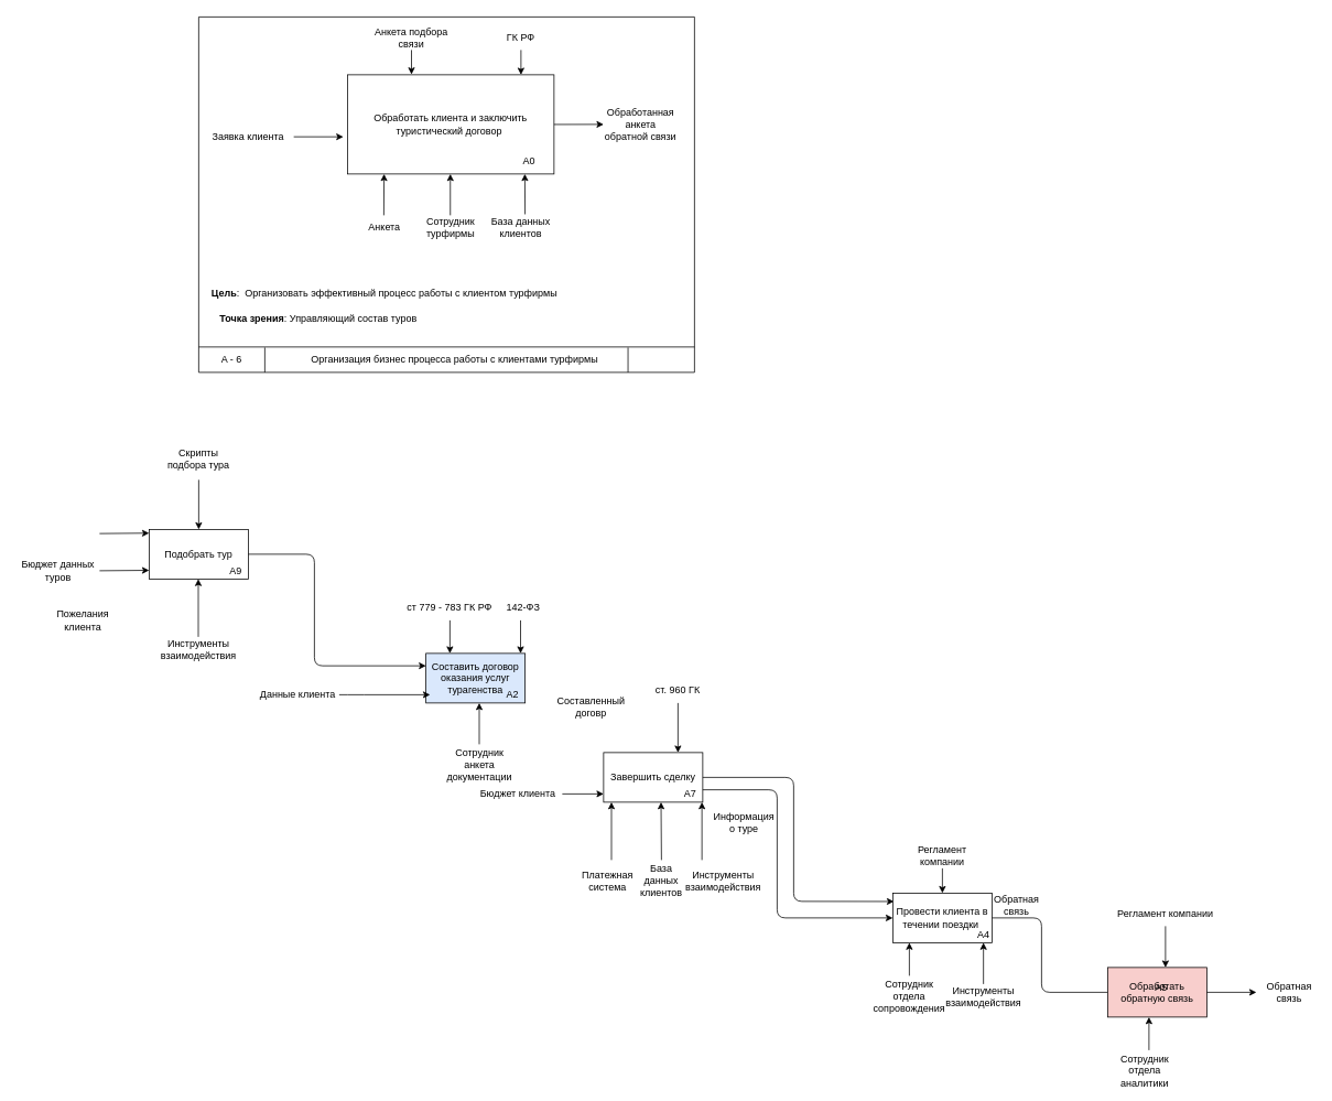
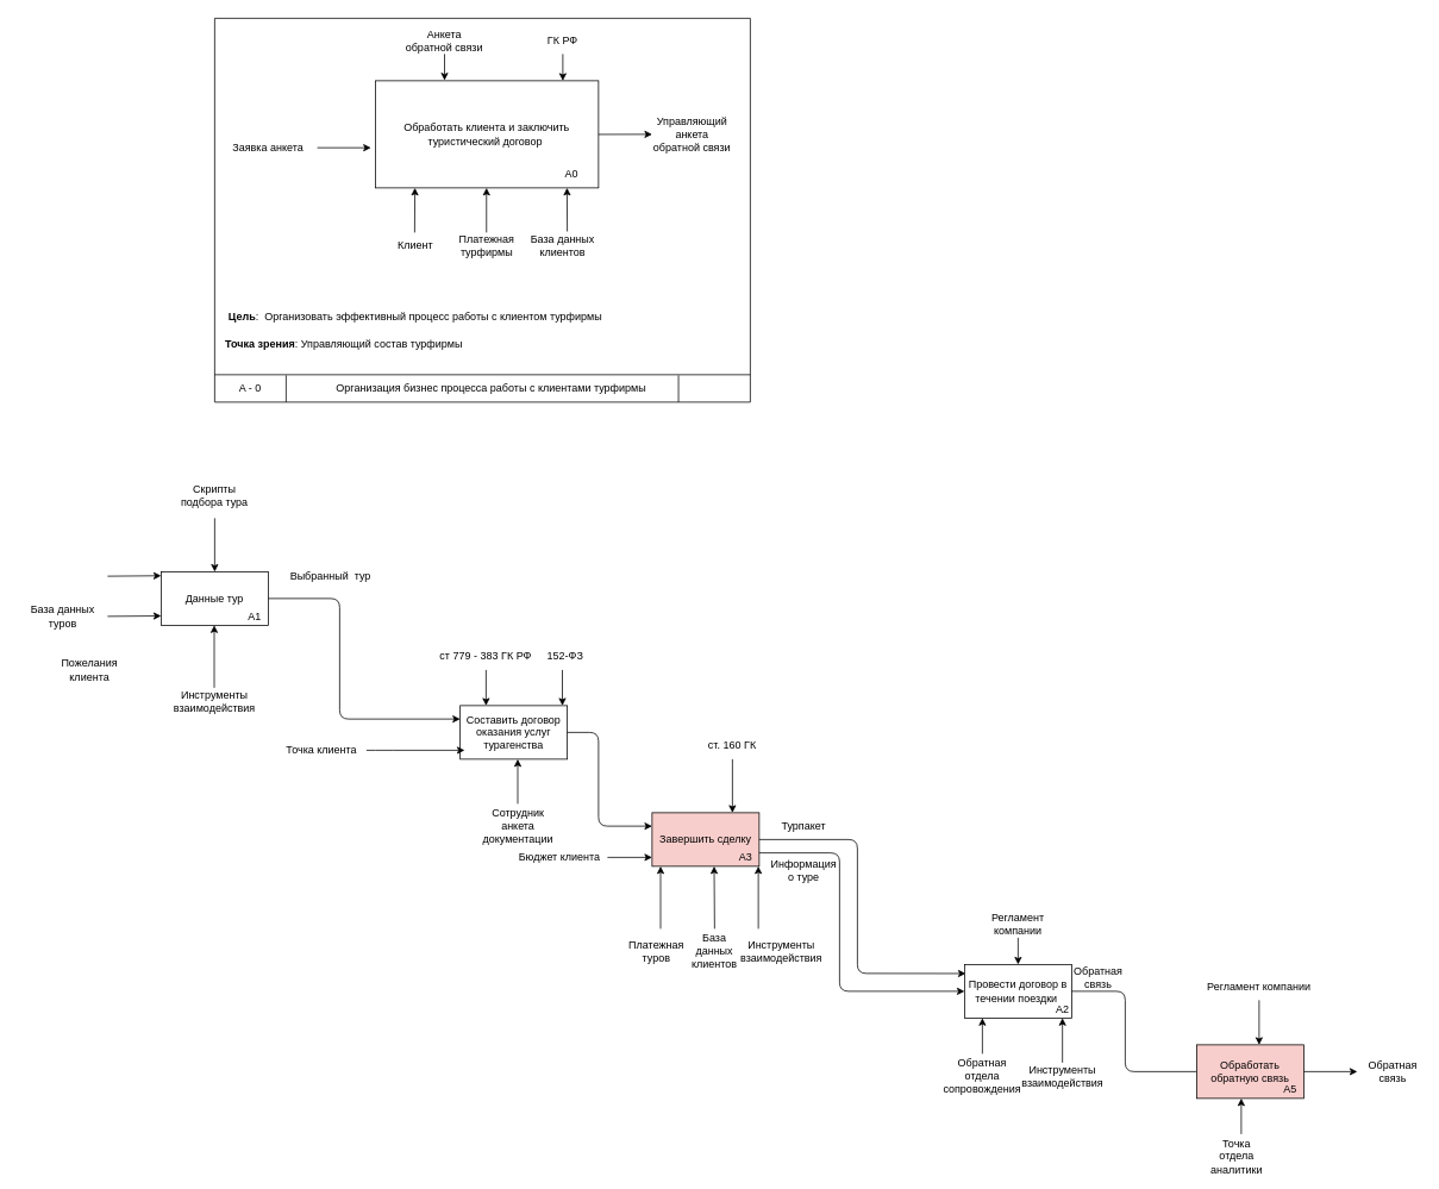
- <mxCell id="27" value="Анкета подбора связи" style="text;html=1;align=center;verticalAlign=middle;whiteSpace=wrap;rounded=0;" parent="1" vertex="1"><mxGeometry x="450" y="30" width="95" height="30" as="geometry" /></mxCell>
+ <mxCell id="27" value="Анкета обратной связи" style="text;html=1;align=center;verticalAlign=middle;whiteSpace=wrap;rounded=0;" parent="1" vertex="1"><mxGeometry x="450" y="30" width="95" height="30" as="geometry" /></mxCell>
- <mxCell id="15" value="Обработанная анкета обратной связи" style="text;html=1;align=center;verticalAlign=middle;whiteSpace=wrap;rounded=0;" parent="1" vertex="1"><mxGeometry x="730" y="135" width="90" height="30" as="geometry" /></mxCell>
+ <mxCell id="15" value="Управляющий анкета обратной связи" style="text;html=1;align=center;verticalAlign=middle;whiteSpace=wrap;rounded=0;" parent="1" vertex="1"><mxGeometry x="730" y="135" width="90" height="30" as="geometry" /></mxCell>
- <mxCell id="14" value="Заявка клиента" style="text;html=1;align=center;verticalAlign=middle;whiteSpace=wrap;rounded=0;" parent="1" vertex="1"><mxGeometry x="250" y="150" width="100" height="30" as="geometry" /></mxCell>
+ <mxCell id="14" value="Заявка анкета" style="text;html=1;align=center;verticalAlign=middle;whiteSpace=wrap;rounded=0;" parent="1" vertex="1"><mxGeometry x="250" y="150" width="100" height="30" as="geometry" /></mxCell>
- <mxCell id="25" value="Анкета" style="text;html=1;align=center;verticalAlign=middle;whiteSpace=wrap;rounded=0;" parent="1" vertex="1"><mxGeometry x="435" y="260" width="60" height="30" as="geometry" /></mxCell>
+ <mxCell id="25" value="Клиент" style="text;html=1;align=center;verticalAlign=middle;whiteSpace=wrap;rounded=0;" parent="1" vertex="1"><mxGeometry x="435" y="260" width="60" height="30" as="geometry" /></mxCell>
- <mxCell id="22" value="Сотрудник турфирмы" style="text;html=1;align=center;verticalAlign=middle;whiteSpace=wrap;rounded=0;" parent="1" vertex="1"><mxGeometry x="515" y="260" width="60" height="30" as="geometry" /></mxCell>
+ <mxCell id="22" value="Платежная турфирмы" style="text;html=1;align=center;verticalAlign=middle;whiteSpace=wrap;rounded=0;" parent="1" vertex="1"><mxGeometry x="515" y="260" width="60" height="30" as="geometry" /></mxCell>
- <mxCell id="19" value="&lt;b&gt;Точка зрения&lt;/b&gt;: Управляющий состав туров" style="text;html=1;align=center;verticalAlign=middle;whiteSpace=wrap;rounded=0;" parent="1" vertex="1"><mxGeometry x="250" y="370" width="270" height="30" as="geometry" /></mxCell>
+ <mxCell id="19" value="&lt;b&gt;Точка зрения&lt;/b&gt;: Управляющий состав турфирмы" style="text;html=1;align=center;verticalAlign=middle;whiteSpace=wrap;rounded=0;" parent="1" vertex="1"><mxGeometry x="250" y="370" width="270" height="30" as="geometry" /></mxCell>
- <mxCell id="7" value="A - 6" style="text;html=1;align=center;verticalAlign=middle;whiteSpace=wrap;rounded=0;" parent="1" vertex="1"><mxGeometry x="250" y="420" width="60" height="30" as="geometry" /></mxCell>
+ <mxCell id="7" value="A - 0" style="text;html=1;align=center;verticalAlign=middle;whiteSpace=wrap;rounded=0;" parent="1" vertex="1"><mxGeometry x="250" y="420" width="60" height="30" as="geometry" /></mxCell>
+ <mxCell id="42" value="Выбранный&amp;nbsp;&amp;nbsp;тур" style="text;html=1;align=center;verticalAlign=middle;whiteSpace=wrap;rounded=0;" parent="1" vertex="1"><mxGeometry x="340" y="630" width="60" height="30" as="geometry" /></mxCell>
- <mxCell id="29" value="Подобрать тур" style="rounded=0;whiteSpace=wrap;html=1;" parent="1" vertex="1"><mxGeometry x="180" y="640" width="120" height="60" as="geometry" /></mxCell>
+ <mxCell id="29" value="Данные тур" style="rounded=0;whiteSpace=wrap;html=1;" parent="1" vertex="1"><mxGeometry x="180" y="640" width="120" height="60" as="geometry" /></mxCell>
- <mxCell id="37" value="Бюджет данных туров" style="text;html=1;align=center;verticalAlign=middle;whiteSpace=wrap;rounded=0;" parent="1" vertex="1"><mxGeometry x="20" y="670" width="100" height="40" as="geometry" /></mxCell>
+ <mxCell id="37" value="База данных туров" style="text;html=1;align=center;verticalAlign=middle;whiteSpace=wrap;rounded=0;" parent="1" vertex="1"><mxGeometry x="20" y="670" width="100" height="40" as="geometry" /></mxCell>
- <mxCell id="82" value="A9" style="text;html=1;align=center;verticalAlign=middle;whiteSpace=wrap;rounded=0;" vertex="1" parent="1"><mxGeometry x="270" y="680" width="30" height="20" as="geometry" /></mxCell>
+ <mxCell id="82" value="A1" style="text;html=1;align=center;verticalAlign=middle;whiteSpace=wrap;rounded=0;" vertex="1" parent="1"><mxGeometry x="270" y="680" width="30" height="20" as="geometry" /></mxCell>
- <mxCell id="46" value="ст 779 - 783 ГК РФ&amp;nbsp;" style="text;html=1;align=center;verticalAlign=middle;whiteSpace=wrap;rounded=0;" parent="1" vertex="1"><mxGeometry x="487.5" y="720" width="115" height="30" as="geometry" /></mxCell>
+ <mxCell id="46" value="ст 779 - 383 ГК РФ&amp;nbsp;" style="text;html=1;align=center;verticalAlign=middle;whiteSpace=wrap;rounded=0;" parent="1" vertex="1"><mxGeometry x="487.5" y="720" width="115" height="30" as="geometry" /></mxCell>
- <mxCell id="44" value="142-ФЗ" style="text;html=1;align=center;verticalAlign=middle;whiteSpace=wrap;rounded=0;" parent="1" vertex="1"><mxGeometry x="602.5" y="720" width="60" height="30" as="geometry" /></mxCell>
+ <mxCell id="44" value="152-ФЗ" style="text;html=1;align=center;verticalAlign=middle;whiteSpace=wrap;rounded=0;" parent="1" vertex="1"><mxGeometry x="602.5" y="720" width="60" height="30" as="geometry" /></mxCell>
- <mxCell id="39" value="Составить договор оказания услуг турагенства" style="rounded=0;whiteSpace=wrap;html=1;fillColor=#dae8fc;" parent="1" vertex="1"><mxGeometry x="515" y="790" width="120" height="60" as="geometry" /></mxCell>
+ <mxCell id="39" value="Составить договор оказания услуг турагенства" style="rounded=0;whiteSpace=wrap;html=1;" parent="1" vertex="1"><mxGeometry x="515" y="790" width="120" height="60" as="geometry" /></mxCell>
+ <mxCell id="49" value="" style="endArrow=classic;html=1;exitX=1;exitY=0.5;exitDx=0;exitDy=0;entryX=0;entryY=0.25;entryDx=0;entryDy=0;" parent="1" source="39" target="48" edge="1"><mxGeometry width="50" height="50" relative="1" as="geometry"><mxPoint x="660" y="890" as="sourcePoint" /><mxPoint x="710" y="840" as="targetPoint" /><Array as="points"><mxPoint x="670" y="820" /><mxPoint x="670" y="925" /></Array></mxGeometry></mxCell>
- <mxCell id="57" value="ст. 960 ГК" style="text;html=1;align=center;verticalAlign=middle;whiteSpace=wrap;rounded=0;" parent="1" vertex="1"><mxGeometry x="790" y="820" width="60" height="30" as="geometry" /></mxCell>
+ <mxCell id="57" value="ст. 160 ГК" style="text;html=1;align=center;verticalAlign=middle;whiteSpace=wrap;rounded=0;" parent="1" vertex="1"><mxGeometry x="790" y="820" width="60" height="30" as="geometry" /></mxCell>
- <mxCell id="41" value="Данные клиента" style="text;html=1;align=center;verticalAlign=middle;whiteSpace=wrap;rounded=0;" parent="1" vertex="1"><mxGeometry x="310" y="830" width="100" height="20" as="geometry" /></mxCell>
+ <mxCell id="41" value="Точка клиента" style="text;html=1;align=center;verticalAlign=middle;whiteSpace=wrap;rounded=0;" parent="1" vertex="1"><mxGeometry x="310" y="830" width="100" height="20" as="geometry" /></mxCell>
- <mxCell id="83" value="A2" style="text;html=1;align=center;verticalAlign=middle;whiteSpace=wrap;rounded=0;" vertex="1" parent="1"><mxGeometry x="605" y="830" width="30" height="20" as="geometry" /></mxCell>
- <mxCell id="50" value="Составленный договр" style="text;html=1;align=center;verticalAlign=middle;whiteSpace=wrap;rounded=0;" parent="1" vertex="1"><mxGeometry x="685" y="840" width="60" height="30" as="geometry" /></mxCell>
+ <mxCell id="61" value="Турпакет" style="text;html=1;align=center;verticalAlign=middle;whiteSpace=wrap;rounded=0;" parent="1" vertex="1"><mxGeometry x="870" y="910" width="60" height="30" as="geometry" /></mxCell>
- <mxCell id="48" value="Завершить сделку" style="rounded=0;whiteSpace=wrap;html=1;" parent="1" vertex="1"><mxGeometry x="730" y="910" width="120" height="60" as="geometry" /></mxCell>
+ <mxCell id="48" value="Завершить сделку" style="rounded=0;whiteSpace=wrap;html=1;fillColor=#f8cecc;" parent="1" vertex="1"><mxGeometry x="730" y="910" width="120" height="60" as="geometry" /></mxCell>
- <mxCell id="84" value="A7" style="text;html=1;align=center;verticalAlign=middle;whiteSpace=wrap;rounded=0;" vertex="1" parent="1"><mxGeometry x="820" y="950" width="30" height="20" as="geometry" /></mxCell>
+ <mxCell id="84" value="A3" style="text;html=1;align=center;verticalAlign=middle;whiteSpace=wrap;rounded=0;" vertex="1" parent="1"><mxGeometry x="820" y="950" width="30" height="20" as="geometry" /></mxCell>
- <mxCell id="68" value="Информация о туре" style="text;html=1;align=center;verticalAlign=middle;whiteSpace=wrap;rounded=0;" vertex="1" parent="1"><mxGeometry x="870" y="980" width="60" height="30" as="geometry" /></mxCell>
+ <mxCell id="68" value="Информация о туре" style="text;html=1;align=center;verticalAlign=middle;whiteSpace=wrap;rounded=0;" vertex="1" parent="1"><mxGeometry x="870" y="960" width="60" height="30" as="geometry" /></mxCell>
- <mxCell id="52" value="Платежная система" style="text;html=1;align=center;verticalAlign=middle;whiteSpace=wrap;rounded=0;" parent="1" vertex="1"><mxGeometry x="705" y="1050" width="60" height="30" as="geometry" /></mxCell>
+ <mxCell id="52" value="Платежная туров" style="text;html=1;align=center;verticalAlign=middle;whiteSpace=wrap;rounded=0;" parent="1" vertex="1"><mxGeometry x="705" y="1050" width="60" height="30" as="geometry" /></mxCell>
- <mxCell id="64" value="Провести клиента в течении поездки&amp;nbsp;" style="rounded=0;whiteSpace=wrap;html=1;" vertex="1" parent="1"><mxGeometry x="1080" y="1080" width="120" height="60" as="geometry" /></mxCell>
+ <mxCell id="64" value="Провести договор в течении поездки&amp;nbsp;" style="rounded=0;whiteSpace=wrap;html=1;" vertex="1" parent="1"><mxGeometry x="1080" y="1080" width="120" height="60" as="geometry" /></mxCell>
- <mxCell id="85" value="А4" style="text;html=1;align=center;verticalAlign=middle;whiteSpace=wrap;rounded=0;" vertex="1" parent="1"><mxGeometry x="1175" y="1120" width="30" height="20" as="geometry" /></mxCell>
+ <mxCell id="85" value="А2" style="text;html=1;align=center;verticalAlign=middle;whiteSpace=wrap;rounded=0;" vertex="1" parent="1"><mxGeometry x="1175" y="1120" width="30" height="20" as="geometry" /></mxCell>
- <mxCell id="86" value="А5" style="text;html=1;align=center;verticalAlign=middle;whiteSpace=wrap;rounded=0;" vertex="1" parent="1"><mxGeometry x="1390" y="1185" width="30" height="20" as="geometry" /></mxCell>
+ <mxCell id="86" value="А5" style="text;html=1;align=center;verticalAlign=middle;whiteSpace=wrap;rounded=0;" vertex="1" parent="1"><mxGeometry x="1430" y="1210" width="30" height="20" as="geometry" /></mxCell>
- <mxCell id="74" value="Сотрудник отдела сопровождения" style="text;html=1;align=center;verticalAlign=middle;whiteSpace=wrap;rounded=0;" vertex="1" parent="1"><mxGeometry x="1070" y="1190" width="60" height="30" as="geometry" /></mxCell>
+ <mxCell id="74" value="Обратная отдела сопровождения" style="text;html=1;align=center;verticalAlign=middle;whiteSpace=wrap;rounded=0;" vertex="1" parent="1"><mxGeometry x="1070" y="1190" width="60" height="30" as="geometry" /></mxCell>
- <mxCell id="79" value="Сотрудник отдела аналитики" style="text;html=1;align=center;verticalAlign=middle;whiteSpace=wrap;rounded=0;" vertex="1" parent="1"><mxGeometry x="1355" y="1280" width="60" height="30" as="geometry" /></mxCell>
+ <mxCell id="79" value="Точка отдела аналитики" style="text;html=1;align=center;verticalAlign=middle;whiteSpace=wrap;rounded=0;" vertex="1" parent="1"><mxGeometry x="1355" y="1280" width="60" height="30" as="geometry" /></mxCell>
